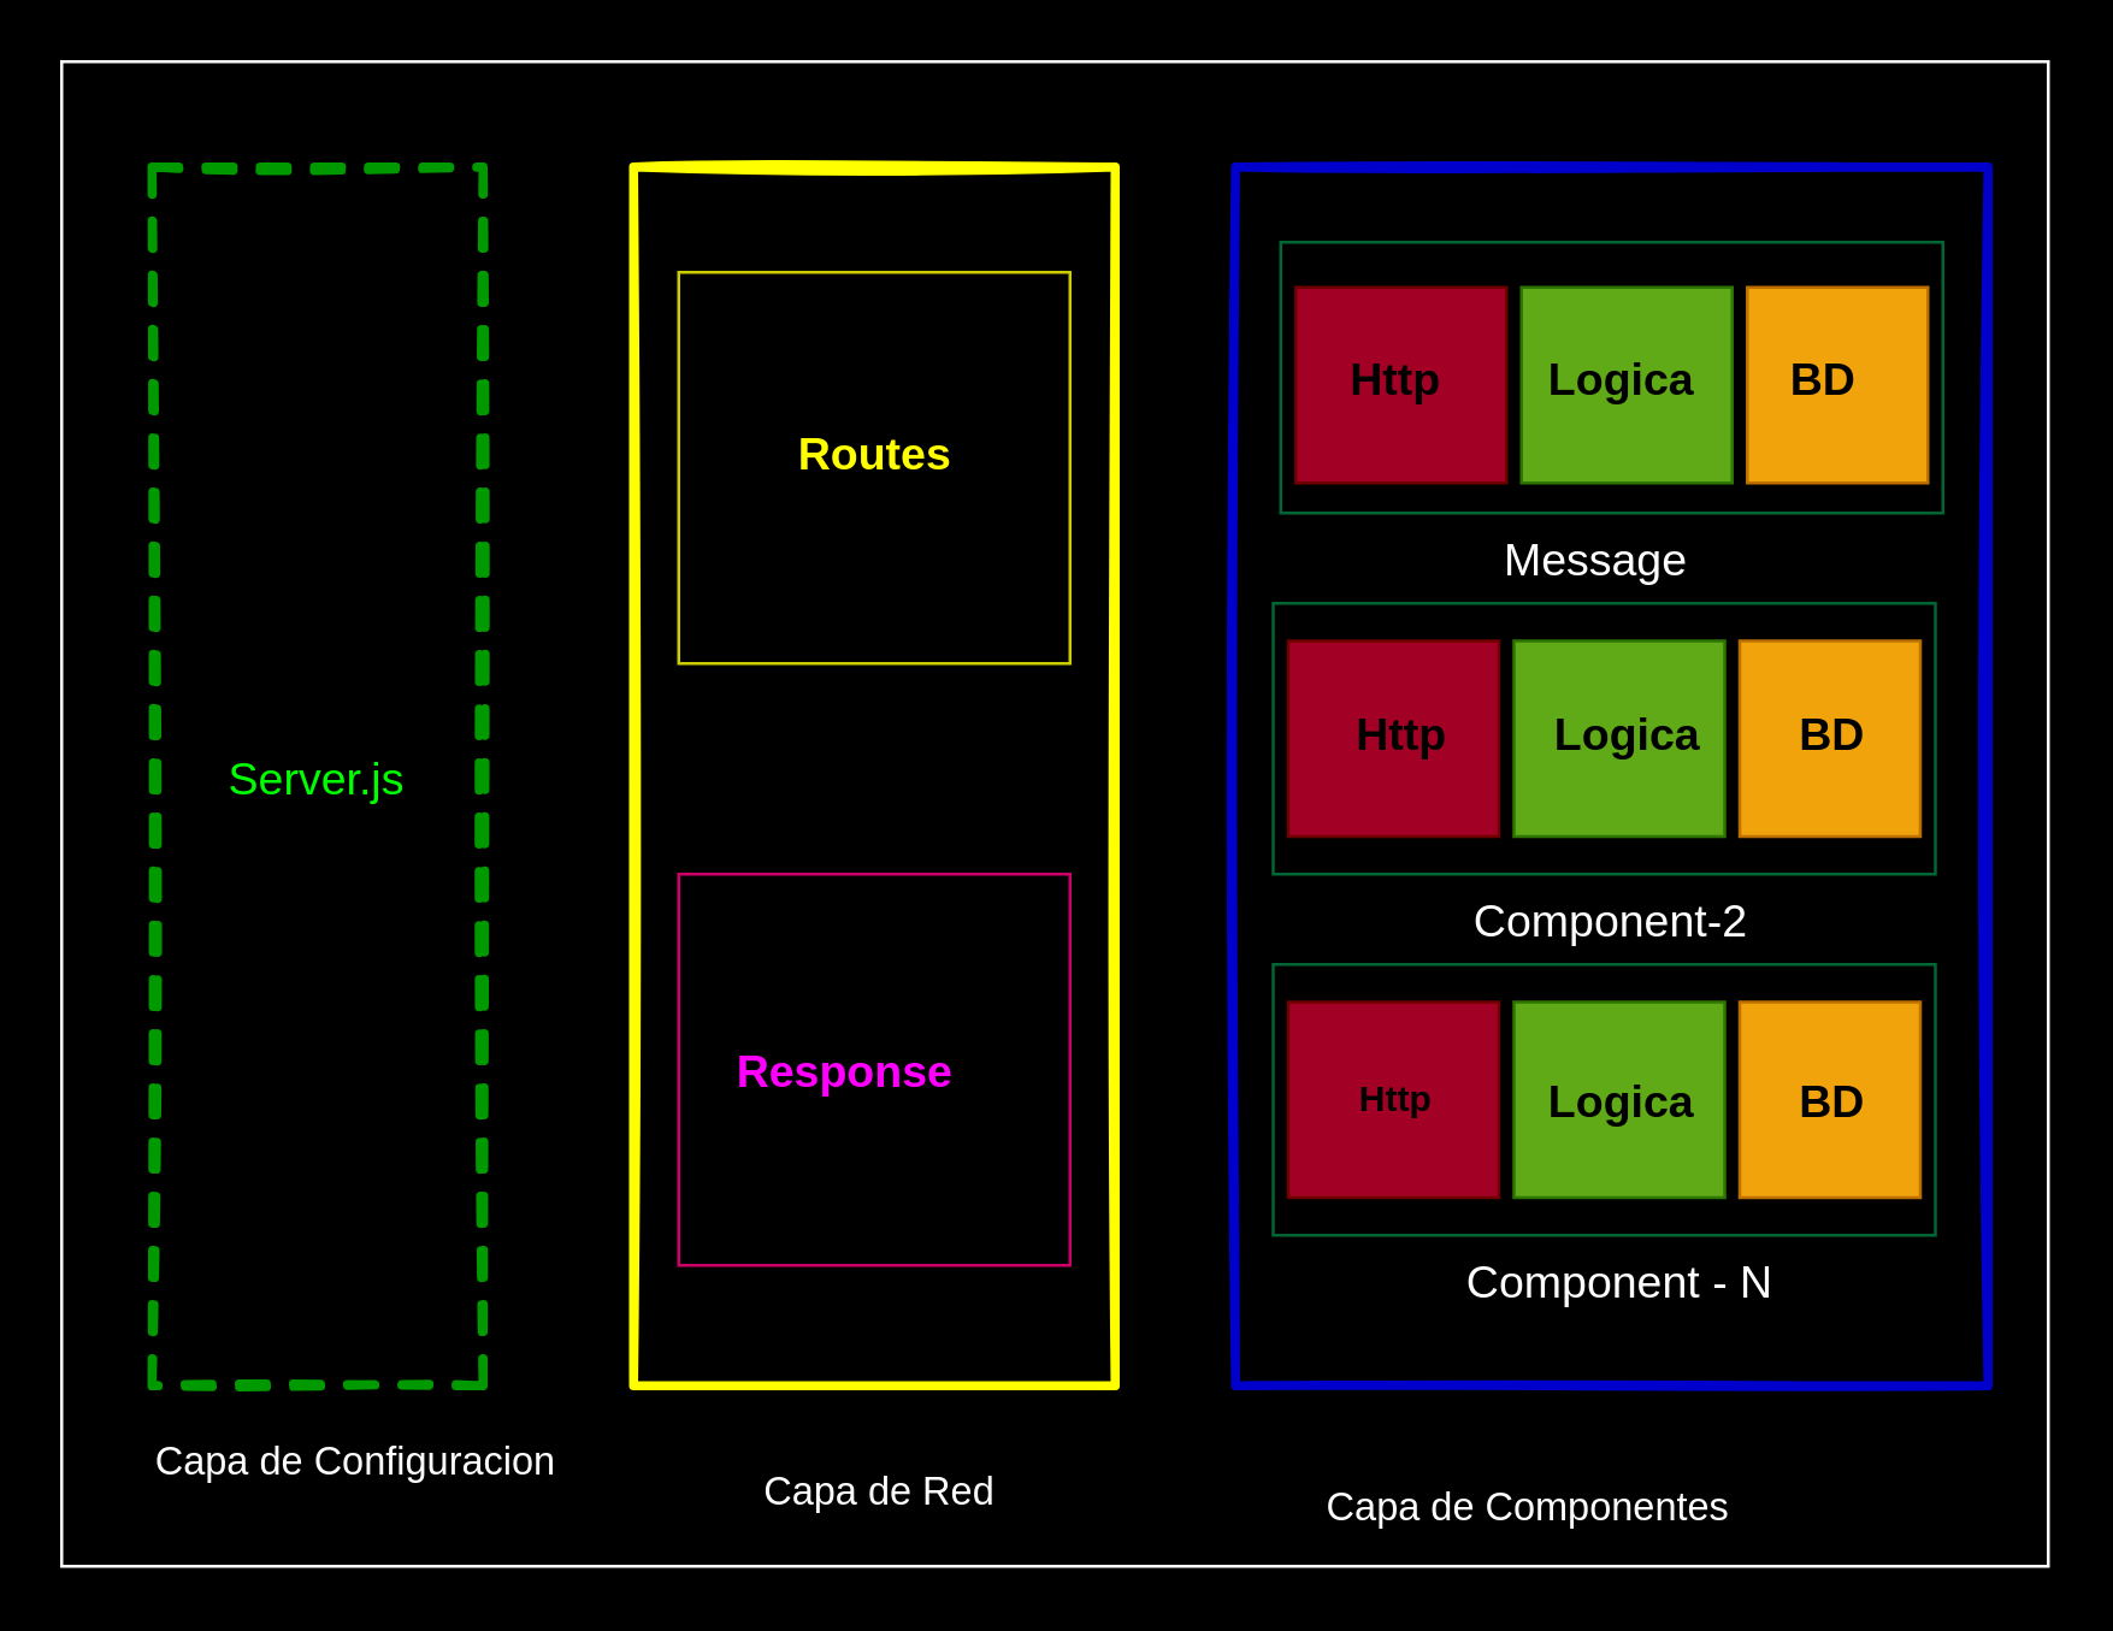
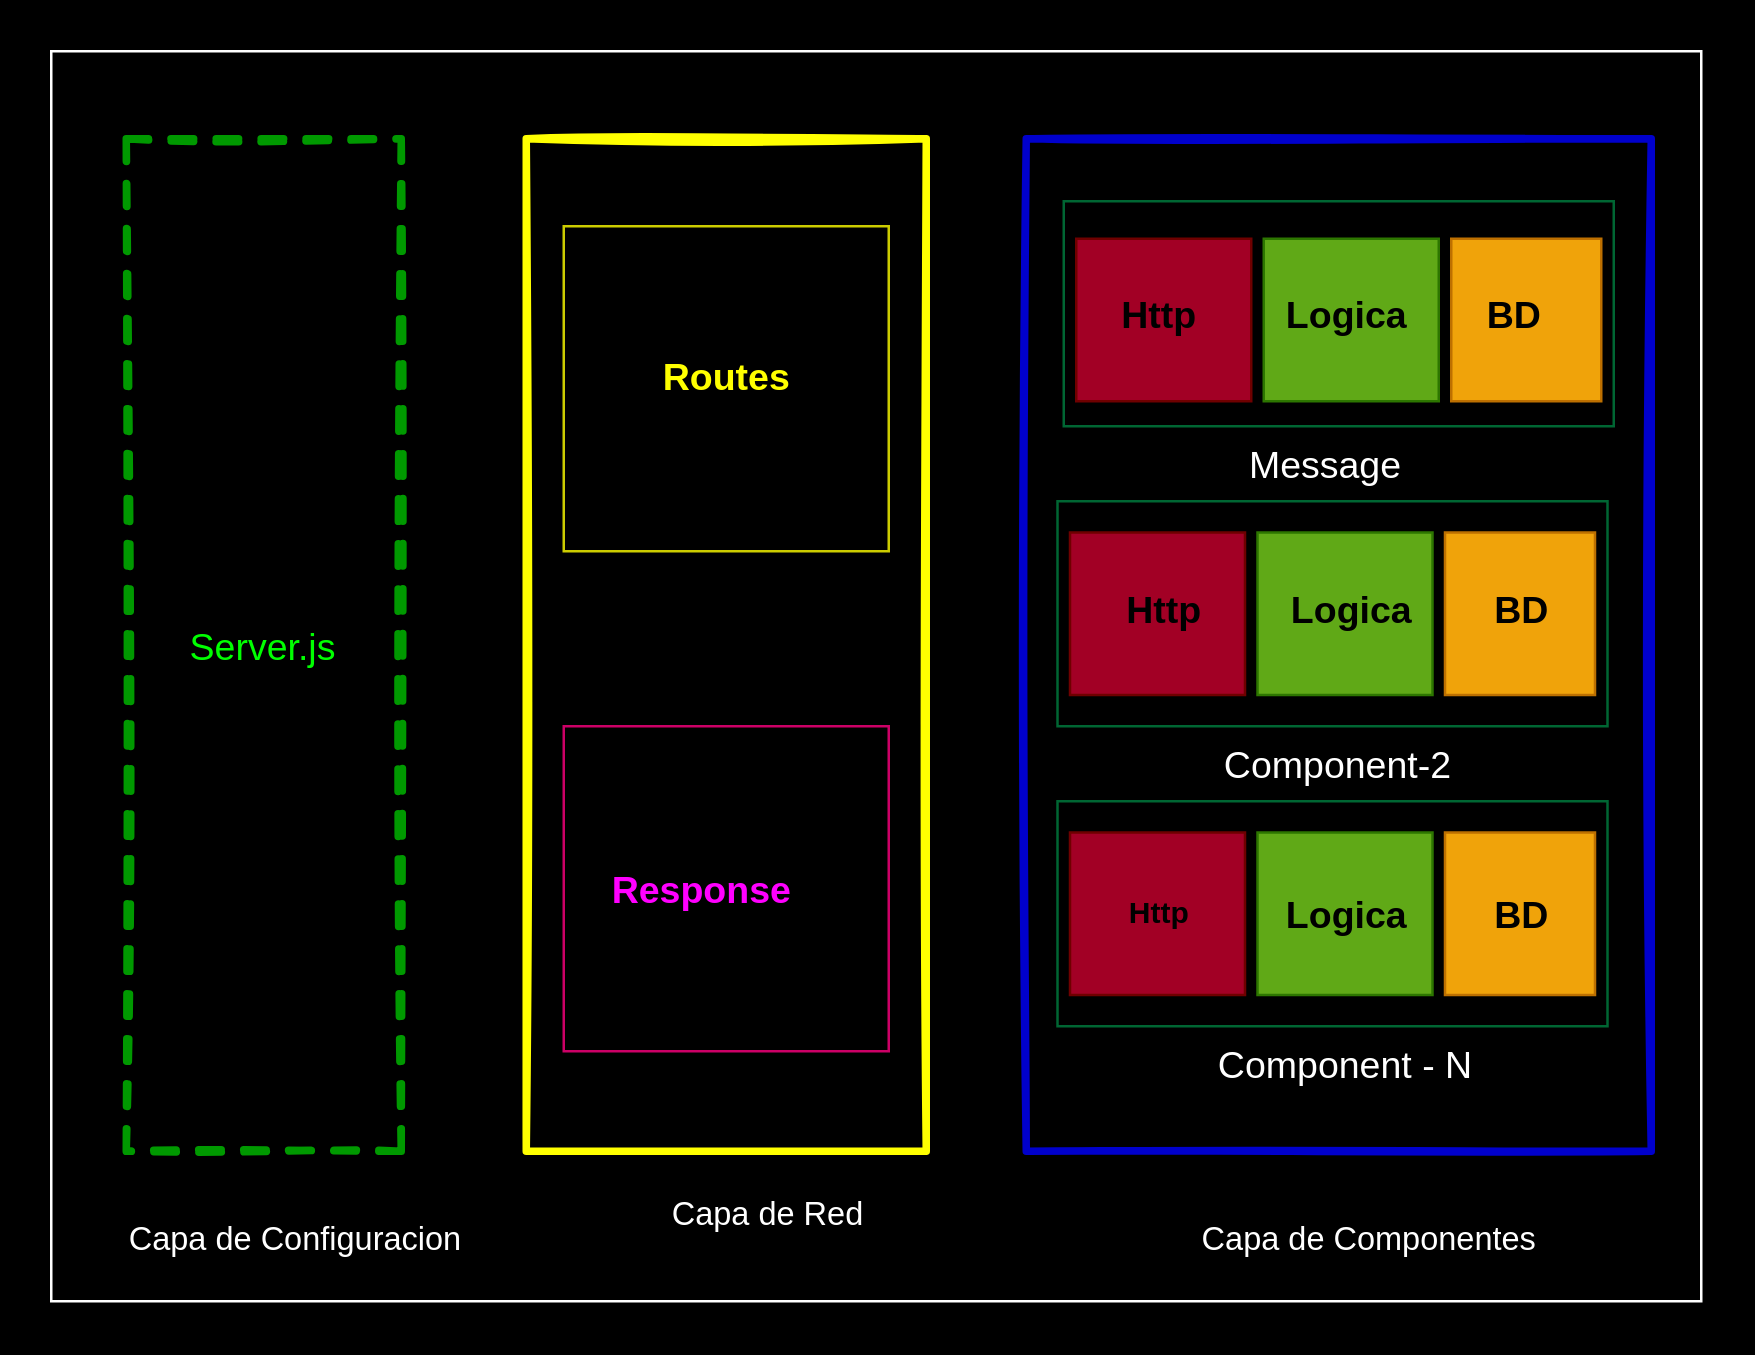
- <mxCell id="17" value="Capa de Configuracion" style="text;html=1;strokeColor=none;fillColor=none;align=center;verticalAlign=middle;whiteSpace=wrap;rounded=0;fontSize=13;fontColor=#FFFFFF;labelBackgroundColor=#000000;" vertex="1" parent="1"><mxGeometry x="32.5" y="470" width="170" height="30" as="geometry" /></mxCell>
+ <mxCell id="17" value="Capa de Configuracion" style="text;html=1;strokeColor=none;fillColor=none;align=center;verticalAlign=middle;whiteSpace=wrap;rounded=0;fontSize=13;fontColor=#FFFFFF;labelBackgroundColor=#000000;" vertex="1" parent="1"><mxGeometry x="32.5" y="480" width="170" height="30" as="geometry" /></mxCell>
- <mxCell id="18" value="Capa de Red" style="text;html=1;strokeColor=none;fillColor=none;align=center;verticalAlign=middle;whiteSpace=wrap;rounded=0;fontSize=13;fontColor=#FFFFFF;labelBackgroundColor=#000000;" vertex="1" parent="1"><mxGeometry x="212.5" y="480" width="157.5" height="30" as="geometry" /></mxCell>
+ <mxCell id="18" value="Capa de Red" style="text;html=1;strokeColor=none;fillColor=none;align=center;verticalAlign=middle;whiteSpace=wrap;rounded=0;fontSize=13;fontColor=#FFFFFF;labelBackgroundColor=#000000;" vertex="1" parent="1"><mxGeometry x="227.5" y="470" width="157.5" height="30" as="geometry" /></mxCell>
- <mxCell id="16" value="Capa de Componentes" style="text;html=1;strokeColor=none;fillColor=none;align=center;verticalAlign=middle;whiteSpace=wrap;rounded=0;fontSize=13;fontColor=#FFFFFF;labelBackgroundColor=#000000;" vertex="1" parent="1"><mxGeometry x="410" y="485" width="195" height="30" as="geometry" /></mxCell>
+ <mxCell id="16" value="Capa de Componentes" style="text;html=1;strokeColor=none;fillColor=none;align=center;verticalAlign=middle;whiteSpace=wrap;rounded=0;fontSize=13;fontColor=#FFFFFF;labelBackgroundColor=#000000;" vertex="1" parent="1"><mxGeometry x="450" y="480" width="195" height="30" as="geometry" /></mxCell>
